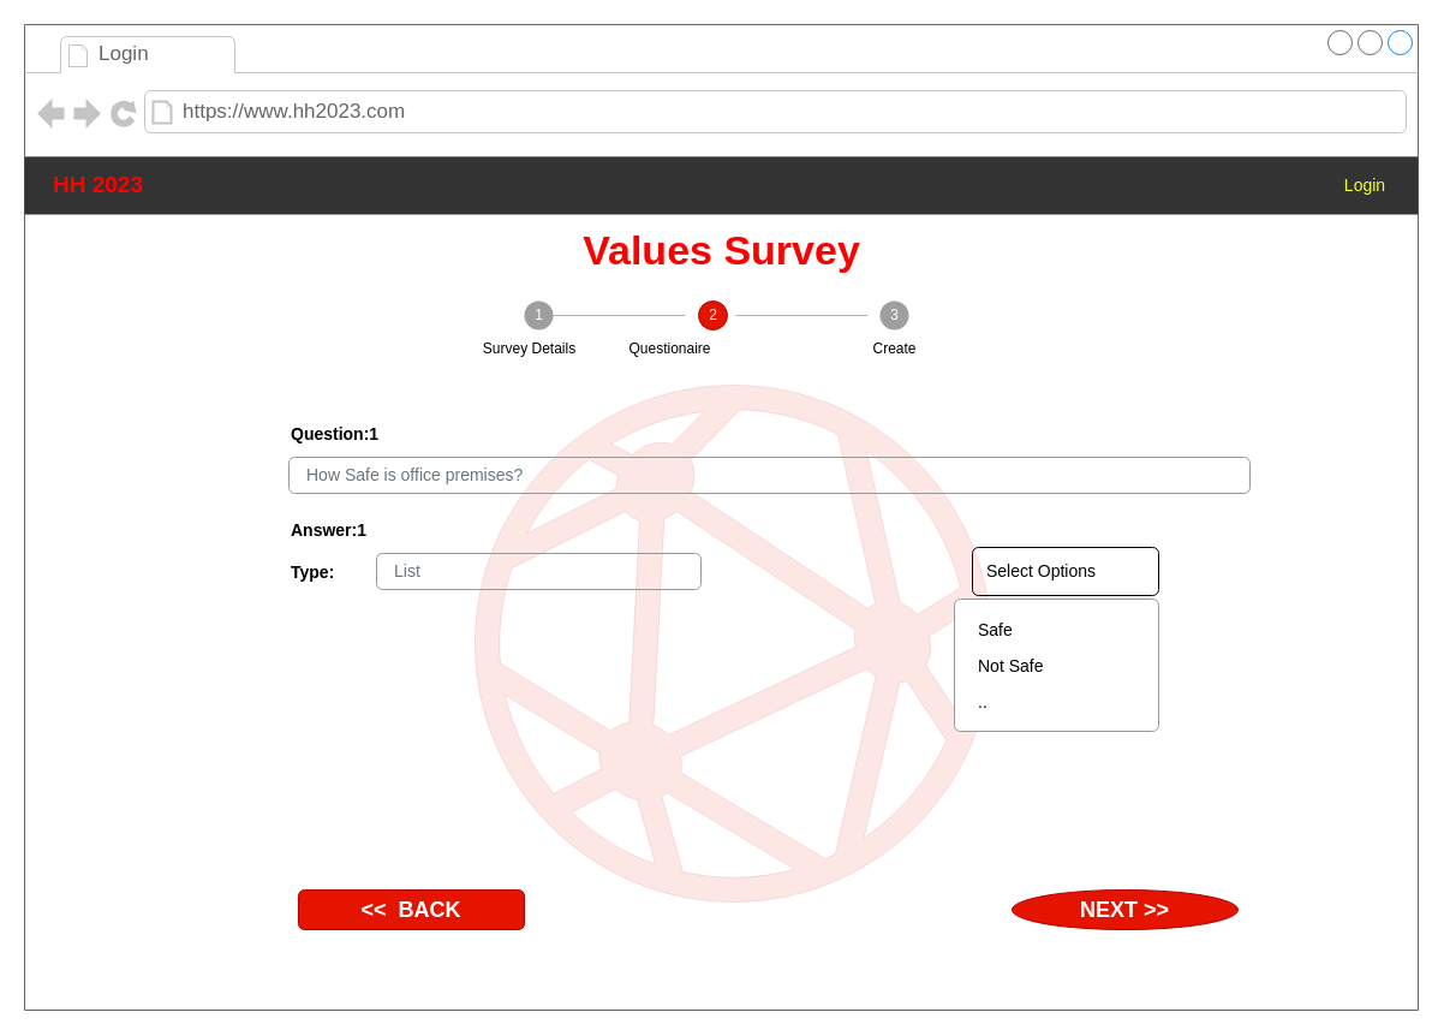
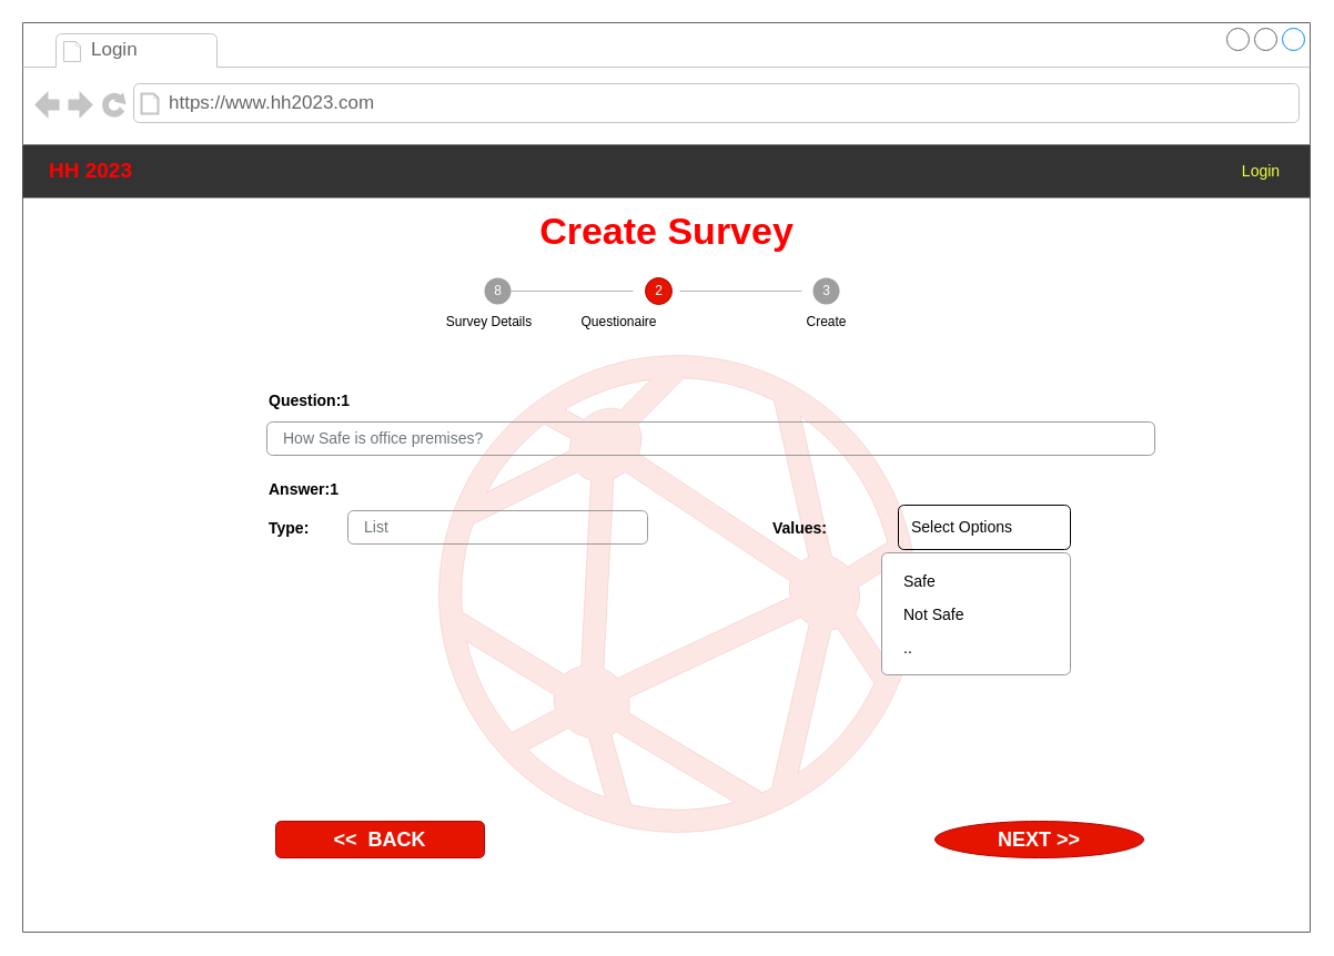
- <mxCell id="8" value="Values Survey" style="text;strokeColor=none;fillColor=none;html=1;fontSize=34;fontStyle=1;verticalAlign=middle;align=center;fontColor=#FF0000;" parent="2" vertex="1"><mxGeometry x="440" y="158" width="280" height="60" as="geometry" /></mxCell>
+ <mxCell id="8" value="Create Survey" style="text;strokeColor=none;fillColor=none;html=1;fontSize=34;fontStyle=1;verticalAlign=middle;align=center;fontColor=#FF0000;" parent="2" vertex="1"><mxGeometry x="440" y="158" width="280" height="60" as="geometry" /></mxCell>
- <mxCell id="15" value="1" style="shape=ellipse;fontSize=12;strokeColor=none;fillColor=#9e9e9e;fontColor=#ffffff;align=center;verticalAlign=middle;html=1;" parent="2" vertex="1"><mxGeometry x="416" y="230" width="24" height="24" as="geometry" /></mxCell>
+ <mxCell id="15" value="8" style="shape=ellipse;fontSize=12;strokeColor=none;fillColor=#9e9e9e;fontColor=#ffffff;align=center;verticalAlign=middle;html=1;" parent="2" vertex="1"><mxGeometry x="416" y="230" width="24" height="24" as="geometry" /></mxCell>
+ <mxCell id="23" value="Values:" style="fillColor=none;strokeColor=none;align=left;fontSize=14;fontStyle=1" vertex="1" parent="2"><mxGeometry x="674" y="435" width="70" height="40" as="geometry" /></mxCell>
